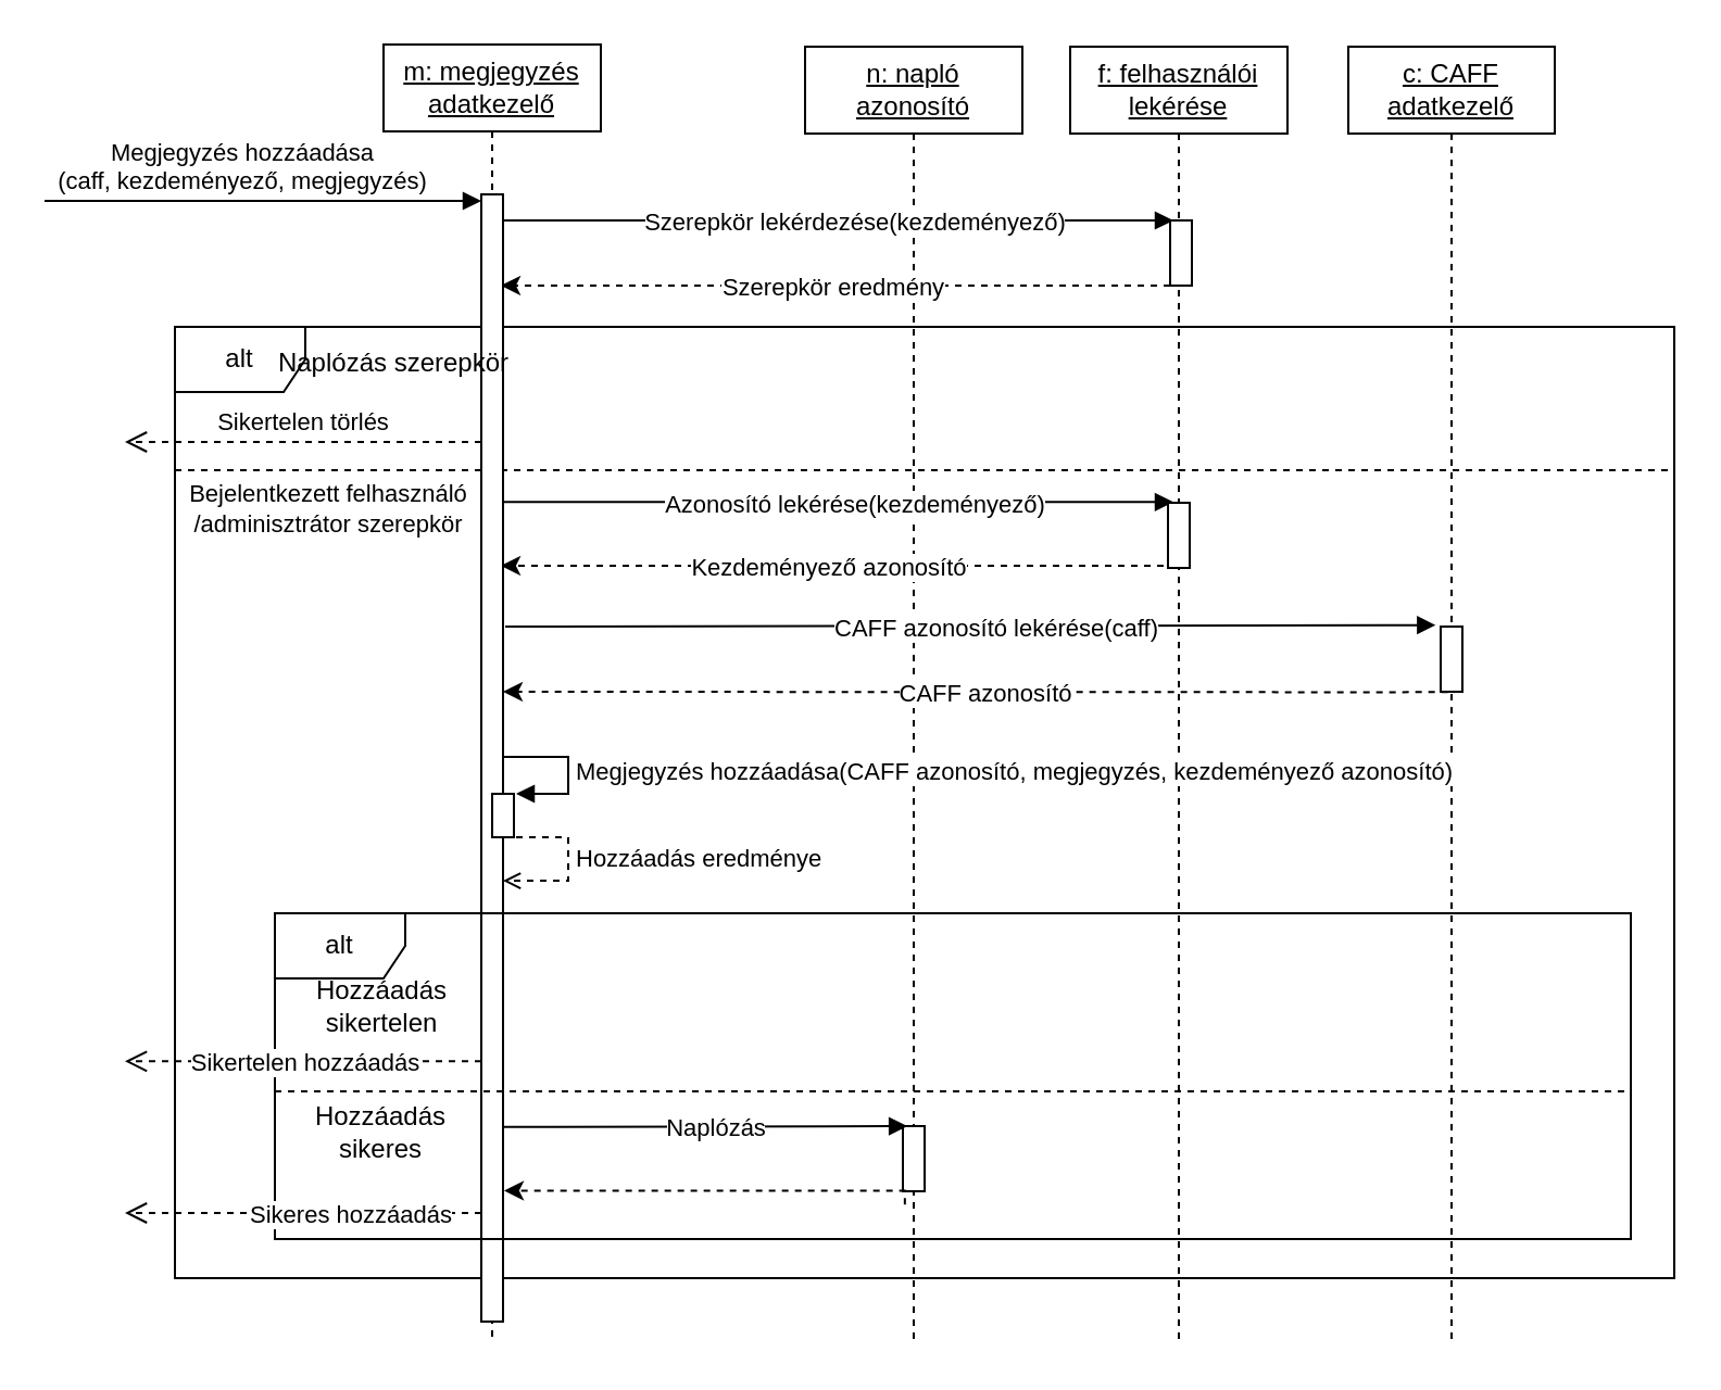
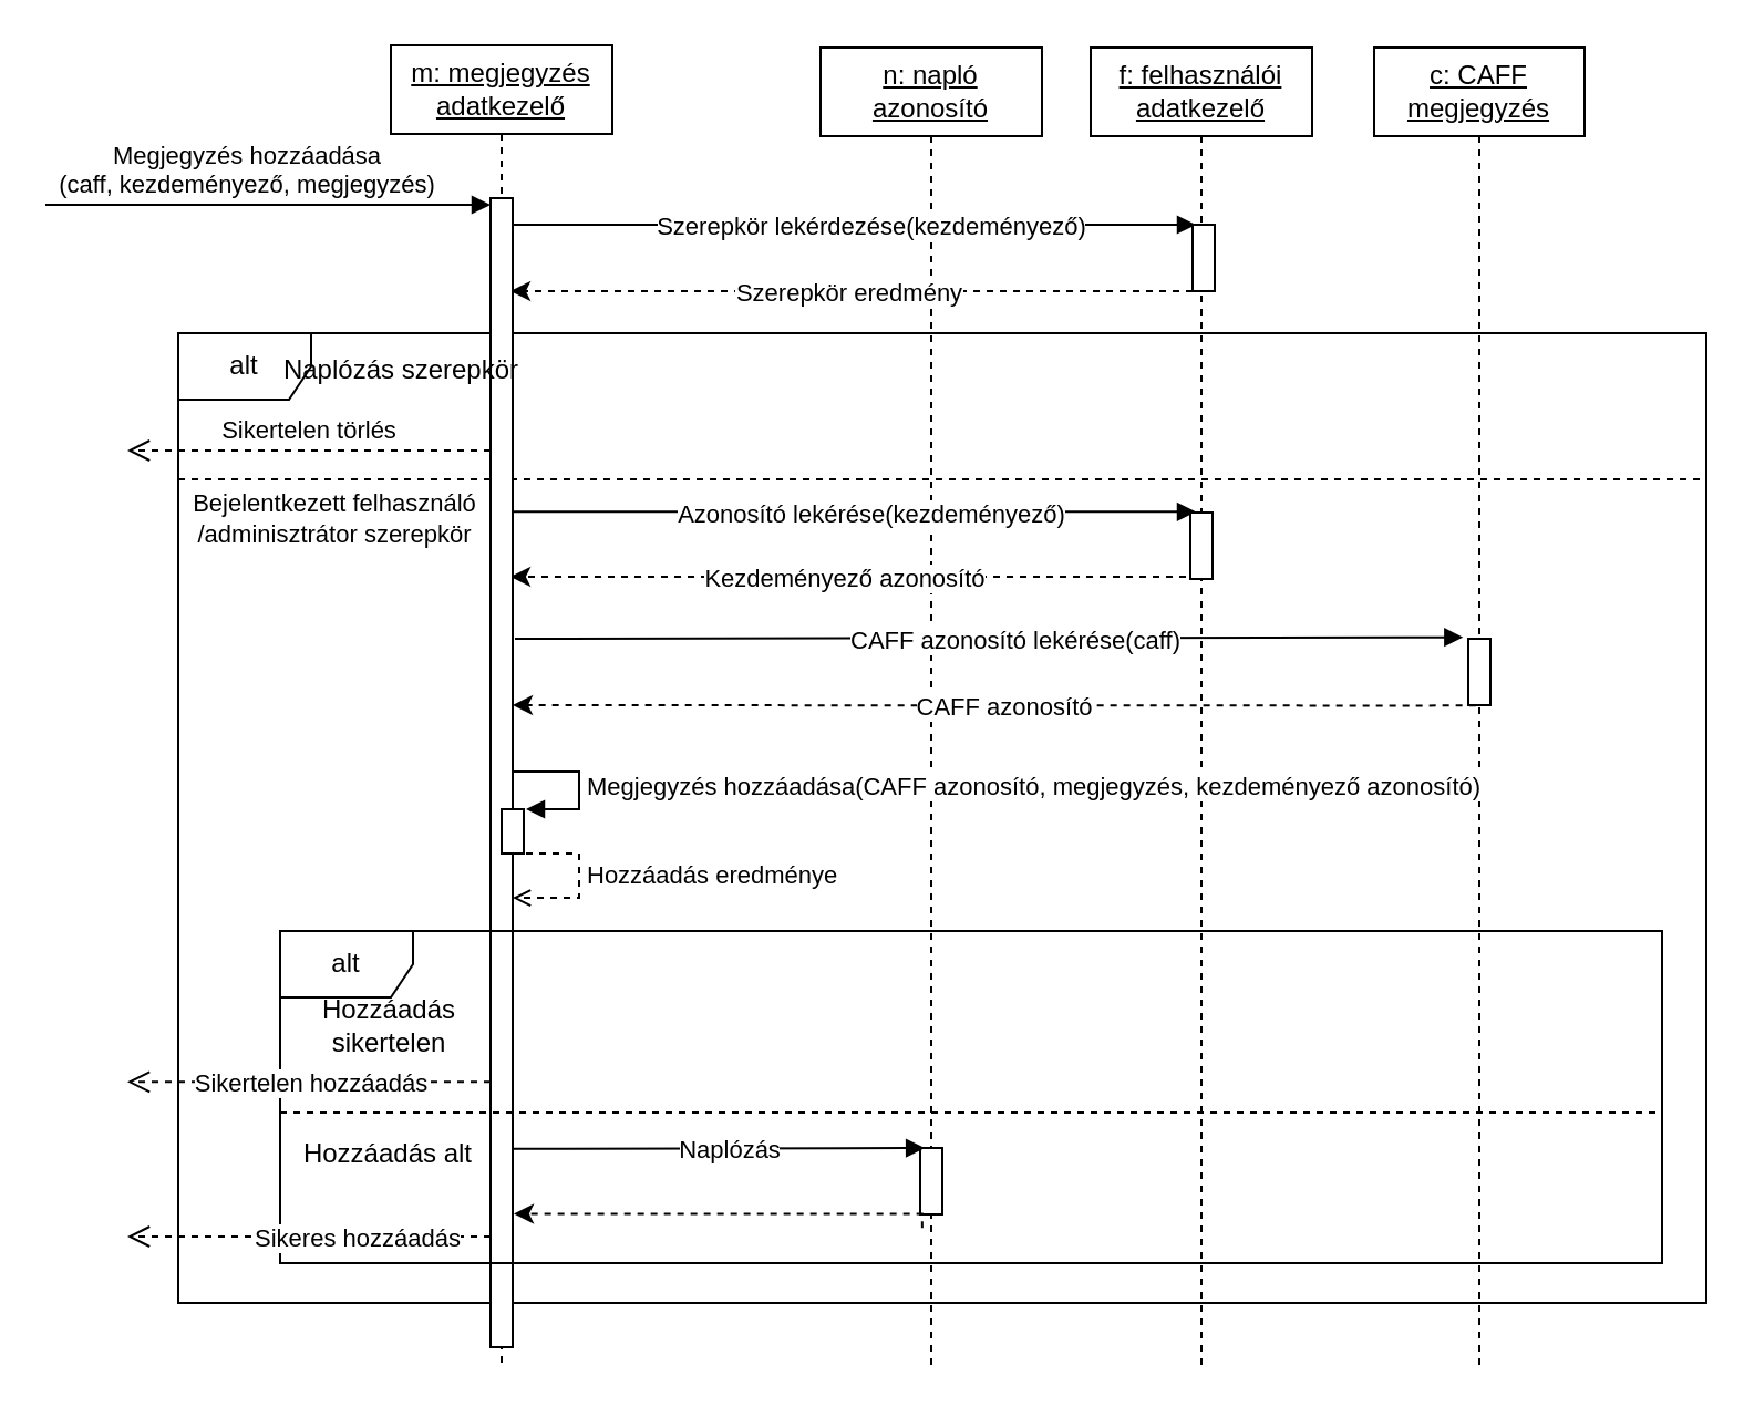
- <mxCell id="5" value="&lt;u&gt;f: felhasználói&lt;br&gt;lekérése&lt;/u&gt;" style="shape=umlLifeline;perimeter=lifelinePerimeter;whiteSpace=wrap;html=1;container=0;collapsible=0;recursiveResize=0;outlineConnect=0;" parent="1" vertex="1"><mxGeometry x="492" y="21" width="100" height="597" as="geometry" /></mxCell>
+ <mxCell id="5" value="&lt;u&gt;f: felhasználói&lt;br&gt;adatkezelő&lt;/u&gt;" style="shape=umlLifeline;perimeter=lifelinePerimeter;whiteSpace=wrap;html=1;container=0;collapsible=0;recursiveResize=0;outlineConnect=0;" parent="1" vertex="1"><mxGeometry x="492" y="21" width="100" height="597" as="geometry" /></mxCell>
- <mxCell id="8" value="&lt;u&gt;c: CAFF&lt;br&gt;adatkezelő&lt;br&gt;&lt;/u&gt;" style="shape=umlLifeline;perimeter=lifelinePerimeter;whiteSpace=wrap;html=1;container=0;collapsible=0;recursiveResize=0;outlineConnect=0;" parent="1" vertex="1"><mxGeometry x="620" y="21" width="95" height="597" as="geometry" /></mxCell>
+ <mxCell id="8" value="&lt;u&gt;c: CAFF&lt;br&gt;megjegyzés&lt;br&gt;&lt;/u&gt;" style="shape=umlLifeline;perimeter=lifelinePerimeter;whiteSpace=wrap;html=1;container=0;collapsible=0;recursiveResize=0;outlineConnect=0;" parent="1" vertex="1"><mxGeometry x="620" y="21" width="95" height="597" as="geometry" /></mxCell>
- <mxCell id="25" value="Hozzáadás sikeres" style="text;html=1;strokeColor=none;fillColor=none;align=center;verticalAlign=middle;whiteSpace=wrap;rounded=0;" parent="1" vertex="1"><mxGeometry x="133" y="506" width="84" height="30" as="geometry" /></mxCell>
+ <mxCell id="25" value="Hozzáadás alt" style="text;html=1;strokeColor=none;fillColor=none;align=center;verticalAlign=middle;whiteSpace=wrap;rounded=0;" parent="1" vertex="1"><mxGeometry x="133" y="506" width="84" height="30" as="geometry" /></mxCell>
